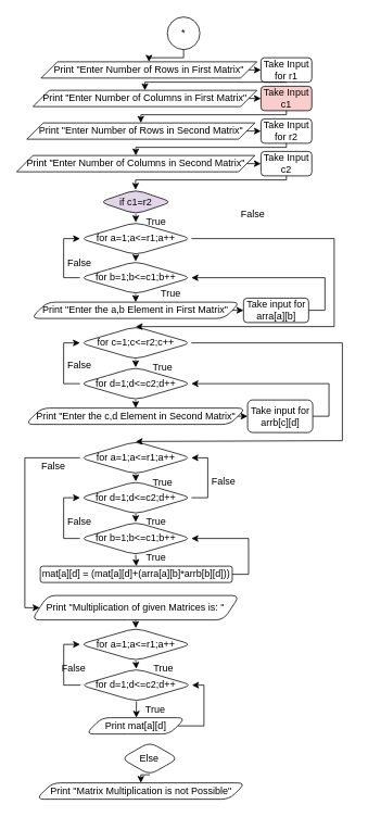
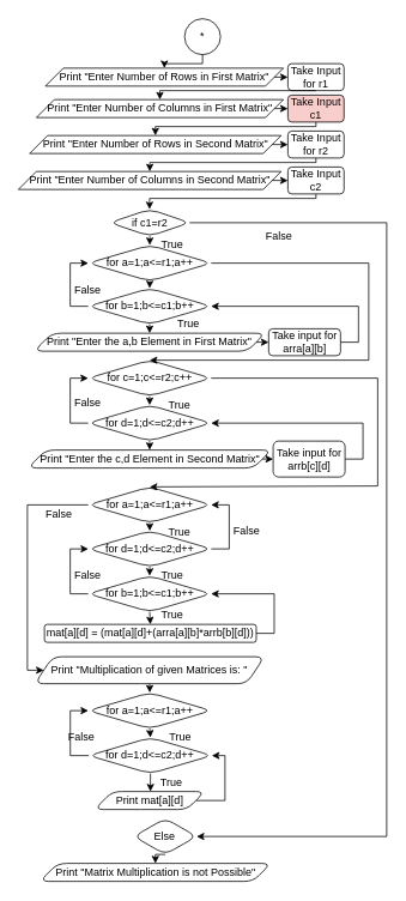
- <mxCell id="20" value="if c1=r2" style="rhombus;whiteSpace=wrap;html=1;rounded=1;container=0;fillColor=#e1d5e7;" parent="2" vertex="1"><mxGeometry x="101.88" y="212" width="88.75" height="30" as="geometry" /></mxCell>
+ <mxCell id="20" value="if c1=r2" style="rhombus;whiteSpace=wrap;html=1;rounded=1;container=0;" parent="2" vertex="1"><mxGeometry x="101.88" y="212" width="88.75" height="30" as="geometry" /></mxCell>
+ <mxCell id="81" style="edgeStyle=orthogonalEdgeStyle;rounded=0;orthogonalLoop=1;jettySize=auto;html=1;exitX=1;exitY=0.5;exitDx=0;exitDy=0;entryX=1;entryY=0.5;entryDx=0;entryDy=0;" edge="1" parent="2" source="20" target="72"><mxGeometry relative="1" as="geometry"><Array as="points"><mxPoint x="410" y="227" /><mxPoint x="410" y="910" /></Array></mxGeometry></mxCell>
